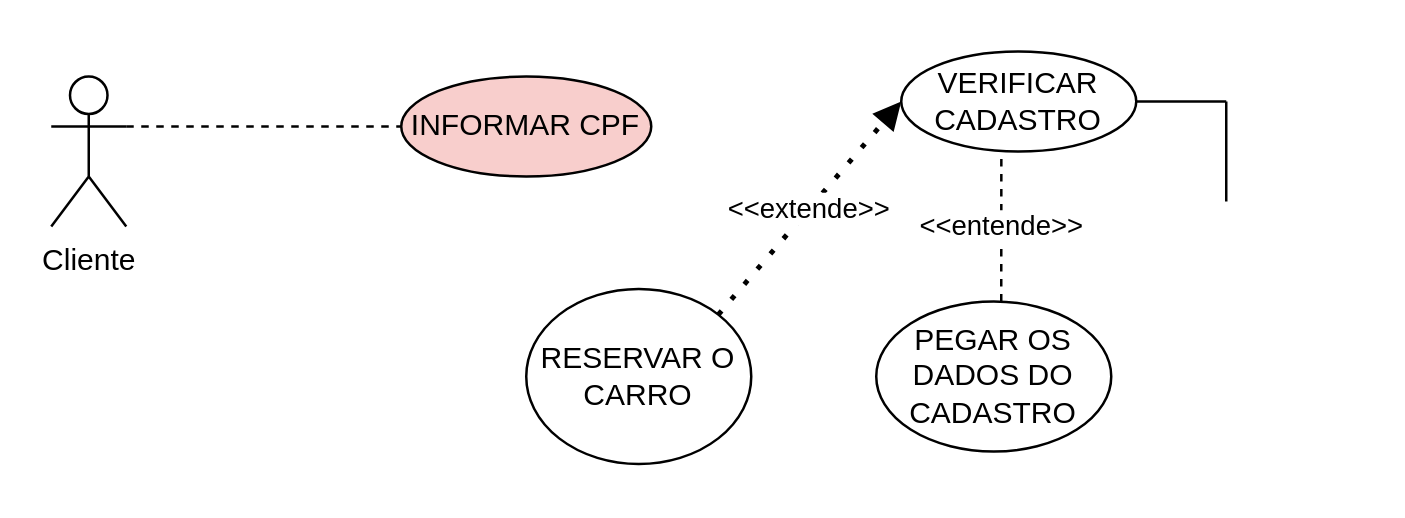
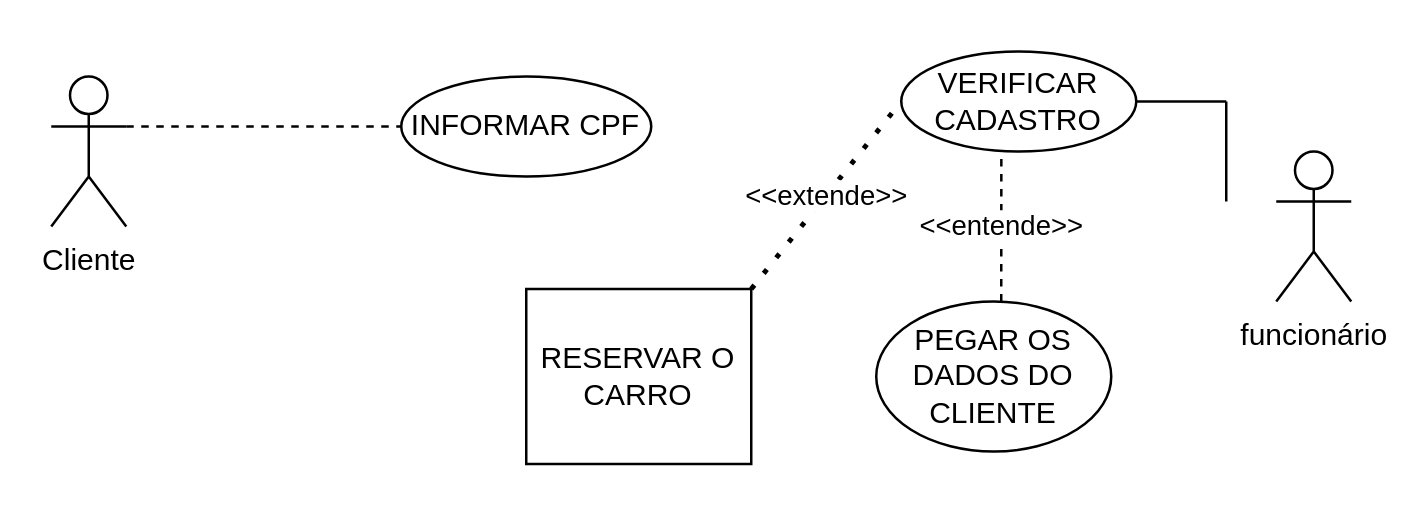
- <mxCell id="3" value="INFORMAR CPF" style="ellipse;whiteSpace=wrap;html=1;fillColor=#f8cecc;" vertex="1" parent="1"><mxGeometry x="160" y="30" width="100" height="40" as="geometry" /></mxCell>
+ <mxCell id="3" value="INFORMAR CPF" style="ellipse;whiteSpace=wrap;html=1;" vertex="1" parent="1"><mxGeometry x="160" y="30" width="100" height="40" as="geometry" /></mxCell>
- <mxCell id="12" value="&amp;lt;&amp;lt;extende&amp;gt;&amp;gt;" style="endArrow=block;dashed=1;html=1;dashPattern=1 3;strokeWidth=2;entryX=0;entryY=0.5;entryDx=0;entryDy=0;exitX=1;exitY=0;exitDx=0;exitDy=0;" edge="1" parent="1" source="11" target="6"><mxGeometry width="50" height="50" relative="1" as="geometry"><mxPoint x="320" y="130" as="sourcePoint" /><mxPoint x="370" y="80" as="targetPoint" /></mxGeometry></mxCell>
+ <mxCell id="12" value="&amp;lt;&amp;lt;extende&amp;gt;&amp;gt;" style="endArrow=none;dashed=1;html=1;dashPattern=1 3;strokeWidth=2;entryX=0;entryY=0.5;entryDx=0;entryDy=0;exitX=1;exitY=0;exitDx=0;exitDy=0;" edge="1" parent="1" source="11" target="6"><mxGeometry width="50" height="50" relative="1" as="geometry"><mxPoint x="320" y="130" as="sourcePoint" /><mxPoint x="370" y="80" as="targetPoint" /></mxGeometry></mxCell>
+ <mxCell id="5" value="funcionário" style="shape=umlActor;verticalLabelPosition=bottom;verticalAlign=top;html=1;outlineConnect=0;" vertex="1" parent="1"><mxGeometry x="510" y="60" width="30" height="60" as="geometry" /></mxCell>
- <mxCell id="11" value="RESERVAR O CARRO" style="ellipse;whiteSpace=wrap;html=1;" vertex="1" parent="1"><mxGeometry x="210" y="115" width="90" height="70" as="geometry" /></mxCell>
+ <mxCell id="11" value="RESERVAR O CARRO" style="whiteSpace=wrap;html=1;rounded=0;" vertex="1" parent="1"><mxGeometry x="210" y="115" width="90" height="70" as="geometry" /></mxCell>
- <mxCell id="10" value="PEGAR OS DADOS DO CADASTRO" style="ellipse;whiteSpace=wrap;html=1;" vertex="1" parent="1"><mxGeometry x="350" y="120" width="94" height="60" as="geometry" /></mxCell>
+ <mxCell id="10" value="PEGAR OS DADOS DO CLIENTE" style="ellipse;whiteSpace=wrap;html=1;" vertex="1" parent="1"><mxGeometry x="350" y="120" width="94" height="60" as="geometry" /></mxCell>
